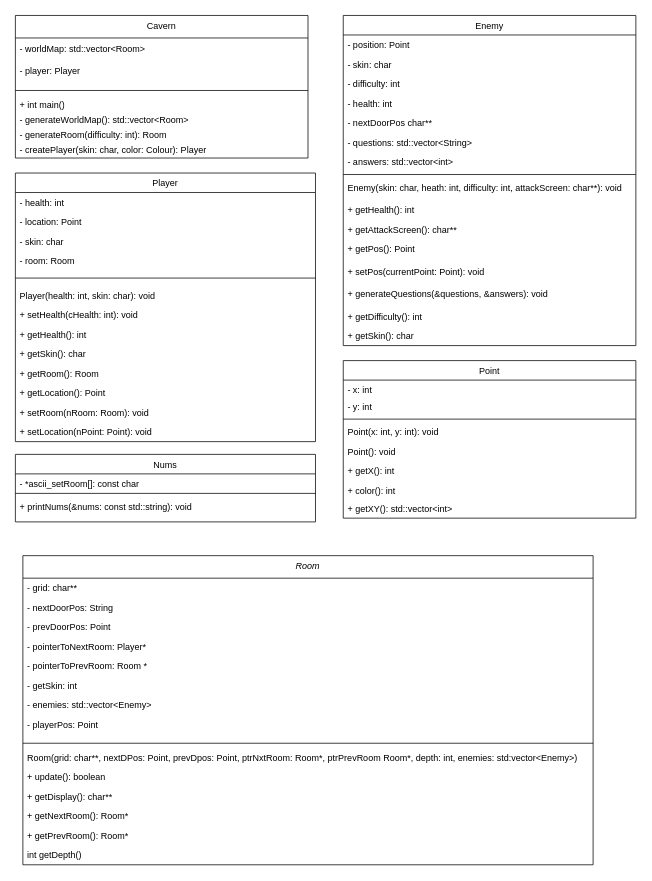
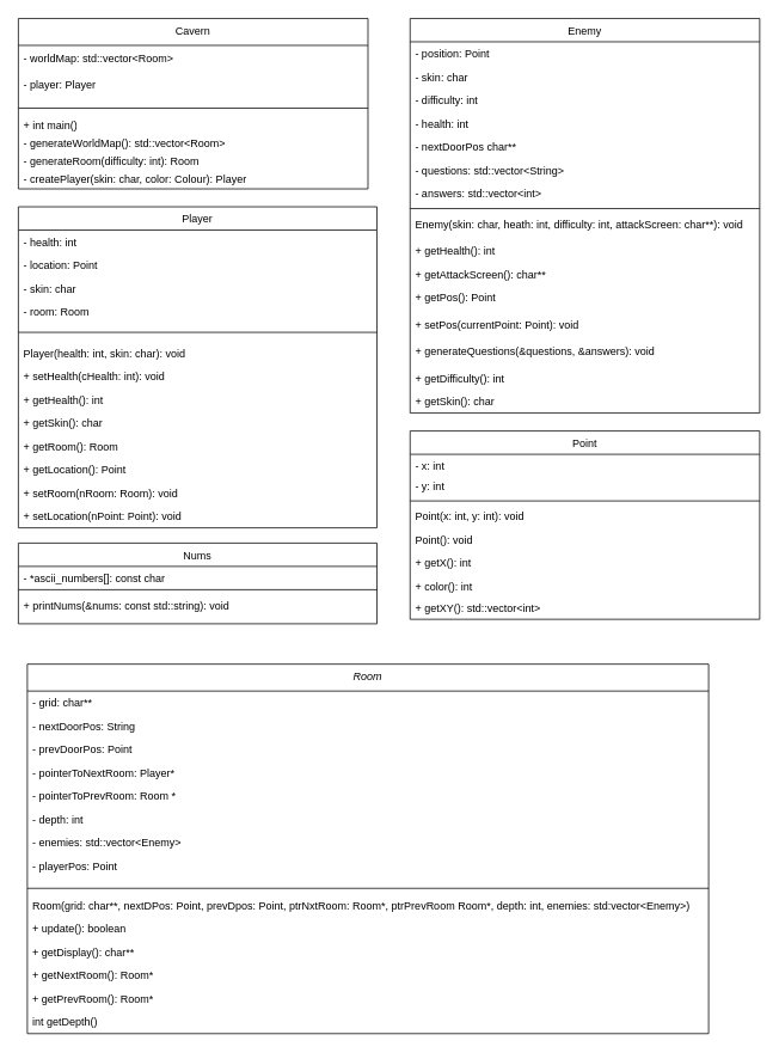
- <mxCell id="68" value="- *ascii_setRoom[]: const char" style="text;align=left;verticalAlign=top;spacingLeft=4;spacingRight=4;overflow=hidden;rotatable=0;points=[[0,0.5],[1,0.5]];portConstraint=eastwest;" vertex="1" parent="67"><mxGeometry y="26" width="400" height="22" as="geometry" /></mxCell>
+ <mxCell id="68" value="- *ascii_numbers[]: const char" style="text;align=left;verticalAlign=top;spacingLeft=4;spacingRight=4;overflow=hidden;rotatable=0;points=[[0,0.5],[1,0.5]];portConstraint=eastwest;" vertex="1" parent="67"><mxGeometry y="26" width="400" height="22" as="geometry" /></mxCell>
- <mxCell id="8" value="- getSkin: int " style="text;align=left;verticalAlign=top;spacingLeft=4;spacingRight=4;overflow=hidden;rotatable=0;points=[[0,0.5],[1,0.5]];portConstraint=eastwest;rounded=0;shadow=0;html=0;aspect=fixed;" parent="2" vertex="1"><mxGeometry y="160" width="760" height="26" as="geometry" /></mxCell>
+ <mxCell id="8" value="- depth: int " style="text;align=left;verticalAlign=top;spacingLeft=4;spacingRight=4;overflow=hidden;rotatable=0;points=[[0,0.5],[1,0.5]];portConstraint=eastwest;rounded=0;shadow=0;html=0;aspect=fixed;" parent="2" vertex="1"><mxGeometry y="160" width="760" height="26" as="geometry" /></mxCell>
